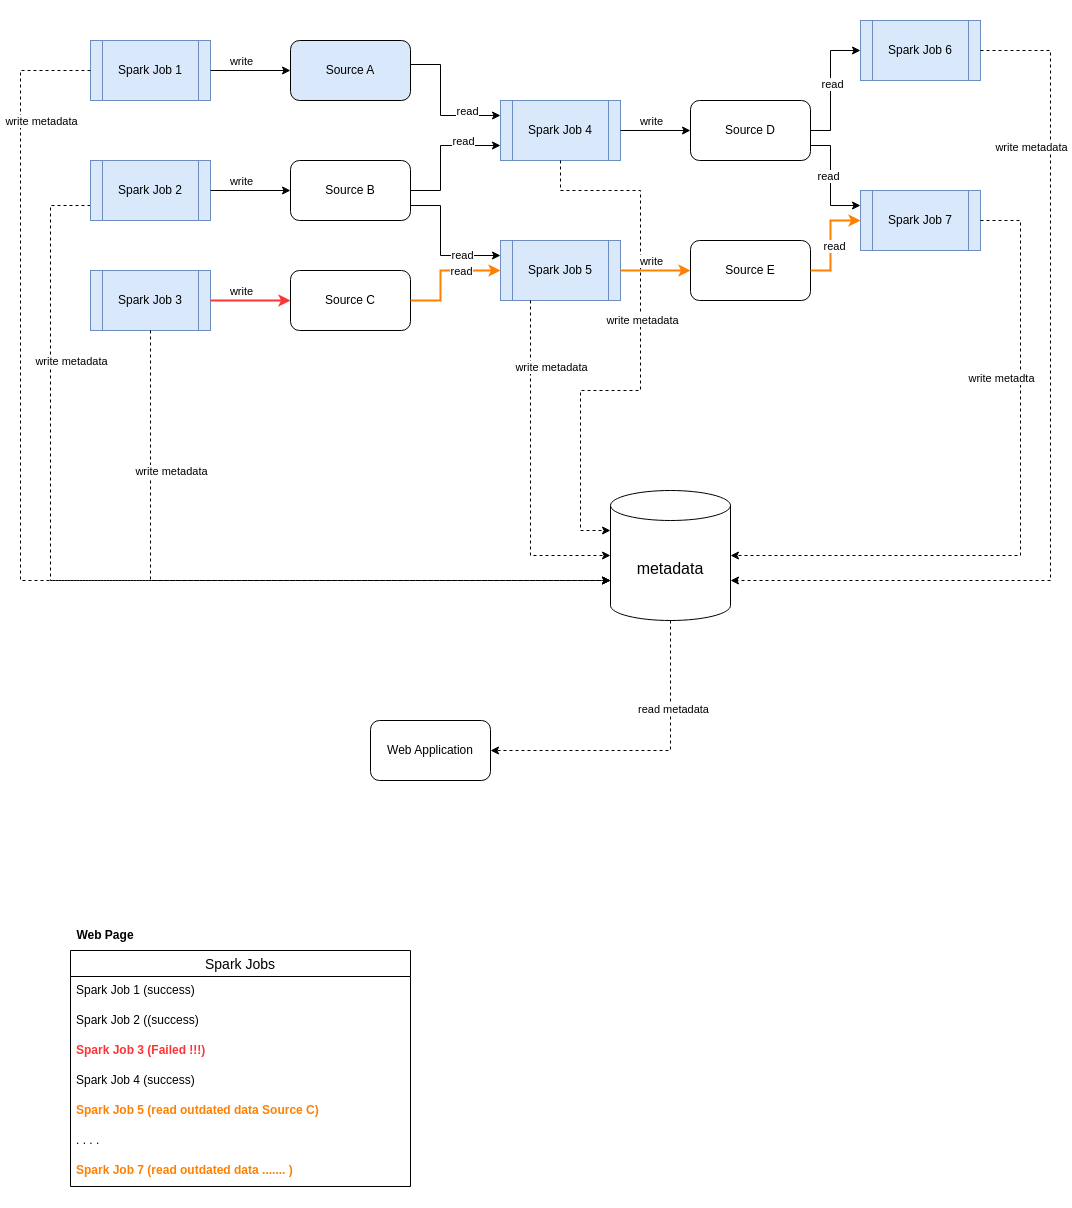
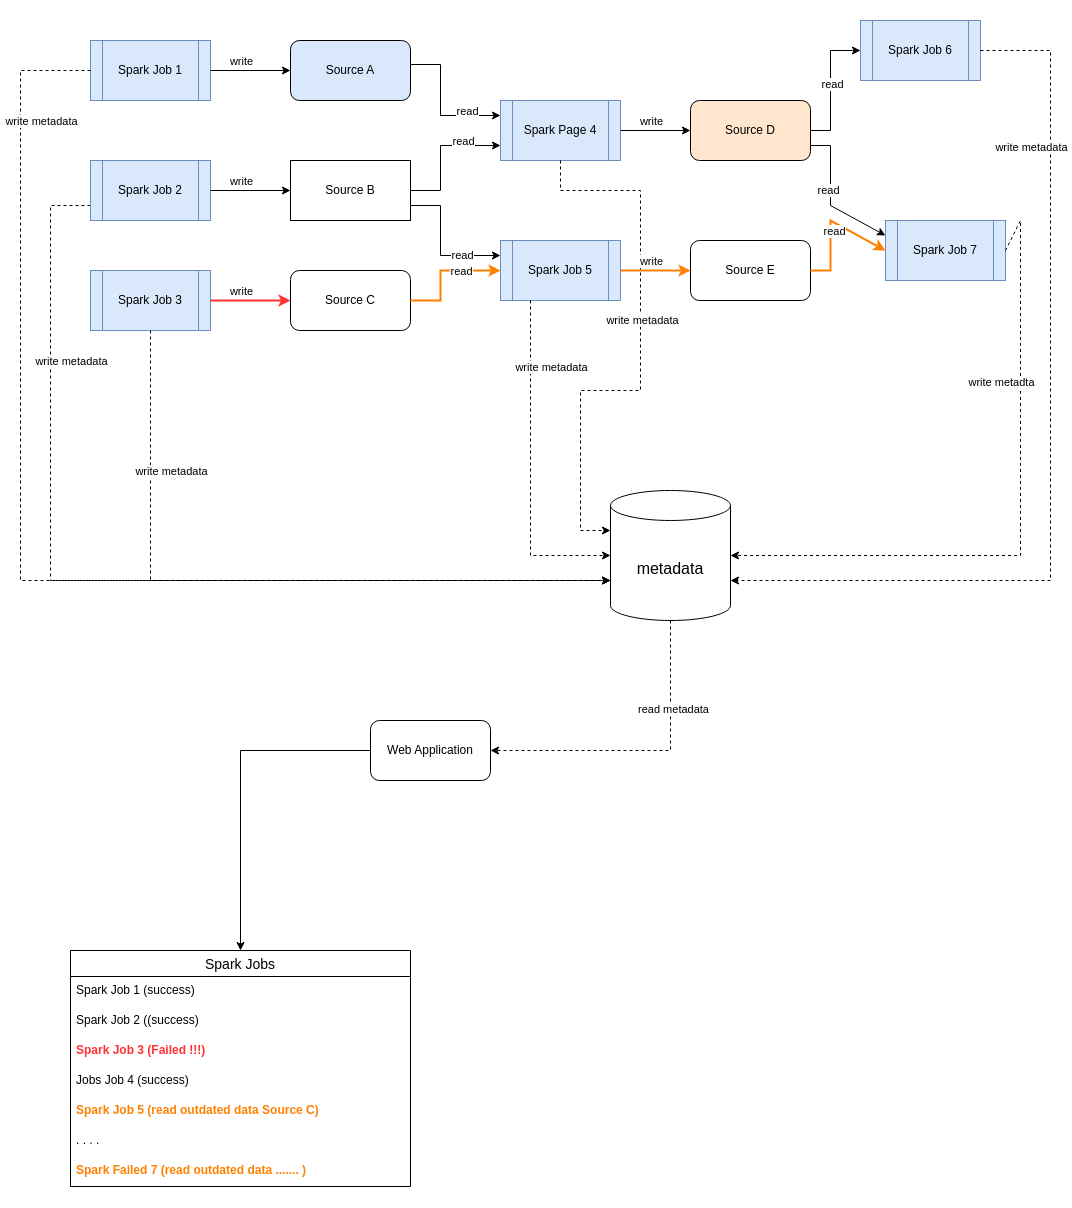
- <mxCell id="4" value="Spark Job 4" style="shape=process;whiteSpace=wrap;html=1;backgroundOutline=1;fillColor=#dae8fc;strokeColor=#6c8ebf;" vertex="1" parent="1"><mxGeometry x="500" y="100" width="120" height="60" as="geometry" /></mxCell>
+ <mxCell id="4" value="Spark Page 4" style="shape=process;whiteSpace=wrap;html=1;backgroundOutline=1;fillColor=#dae8fc;strokeColor=#6c8ebf;" vertex="1" parent="1"><mxGeometry x="500" y="100" width="120" height="60" as="geometry" /></mxCell>
- <mxCell id="15" value="Source D" style="rounded=1;whiteSpace=wrap;html=1;" vertex="1" parent="1"><mxGeometry x="690" y="100" width="120" height="60" as="geometry" /></mxCell>
+ <mxCell id="15" value="Source D" style="rounded=1;whiteSpace=wrap;html=1;fillColor=#ffe6cc;" vertex="1" parent="1"><mxGeometry x="690" y="100" width="120" height="60" as="geometry" /></mxCell>
- <mxCell id="5" value="Source B" style="rounded=1;whiteSpace=wrap;html=1;" vertex="1" parent="1"><mxGeometry x="290" y="160" width="120" height="60" as="geometry" /></mxCell>
+ <mxCell id="5" value="Source B" style="whiteSpace=wrap;html=1;rounded=0;" vertex="1" parent="1"><mxGeometry x="290" y="160" width="120" height="60" as="geometry" /></mxCell>
- <mxCell id="22" value="Spark Job 7" style="shape=process;whiteSpace=wrap;html=1;backgroundOutline=1;fillColor=#dae8fc;strokeColor=#6c8ebf;" vertex="1" parent="1"><mxGeometry x="860" y="190" width="120" height="60" as="geometry" /></mxCell>
+ <mxCell id="22" value="Spark Job 7" style="shape=process;whiteSpace=wrap;html=1;backgroundOutline=1;fillColor=#dae8fc;strokeColor=#6c8ebf;" vertex="1" parent="1"><mxGeometry x="885" y="220" width="120" height="60" as="geometry" /></mxCell>
+ <mxCell id="60" value="" style="endArrow=classic;html=1;rounded=0;entryX=0.5;entryY=0;entryDx=0;entryDy=0;exitX=0;exitY=0.5;exitDx=0;exitDy=0;" edge="1" parent="1" source="33" target="51"><mxGeometry width="50" height="50" relative="1" as="geometry"><mxPoint x="780" y="610" as="sourcePoint" /><mxPoint x="830" y="685" as="targetPoint" /><Array as="points"><mxPoint x="240" y="750" /></Array></mxGeometry></mxCell>
- <mxCell id="59" value="&lt;font color=&quot;#000000&quot;&gt;&lt;b&gt;Web Page&lt;/b&gt;&lt;/font&gt;" style="text;html=1;strokeColor=none;fillColor=none;align=center;verticalAlign=middle;whiteSpace=wrap;rounded=0;fontColor=#FF8000;" vertex="1" parent="1"><mxGeometry x="50" y="920" width="110" height="30" as="geometry" /></mxCell>
- <mxCell id="55" value="Spark Job 4 (success)" style="text;strokeColor=none;fillColor=none;spacingLeft=4;spacingRight=4;overflow=hidden;rotatable=0;points=[[0,0.5],[1,0.5]];portConstraint=eastwest;fontSize=12;" vertex="1" parent="51"><mxGeometry y="116" width="340" height="30" as="geometry" /></mxCell>
+ <mxCell id="55" value="Jobs Job 4 (success)" style="text;strokeColor=none;fillColor=none;spacingLeft=4;spacingRight=4;overflow=hidden;rotatable=0;points=[[0,0.5],[1,0.5]];portConstraint=eastwest;fontSize=12;" vertex="1" parent="51"><mxGeometry y="116" width="340" height="30" as="geometry" /></mxCell>
- <mxCell id="58" value="Spark Job 7 (read outdated data ....... )" style="text;strokeColor=none;fillColor=none;spacingLeft=4;spacingRight=4;overflow=hidden;rotatable=0;points=[[0,0.5],[1,0.5]];portConstraint=eastwest;fontSize=12;fontColor=#FF8000;fontStyle=1" vertex="1" parent="51"><mxGeometry y="206" width="340" height="30" as="geometry" /></mxCell>
+ <mxCell id="58" value="Spark Failed 7 (read outdated data ....... )" style="text;strokeColor=none;fillColor=none;spacingLeft=4;spacingRight=4;overflow=hidden;rotatable=0;points=[[0,0.5],[1,0.5]];portConstraint=eastwest;fontSize=12;fontColor=#FF8000;fontStyle=1" vertex="1" parent="51"><mxGeometry y="206" width="340" height="30" as="geometry" /></mxCell>
